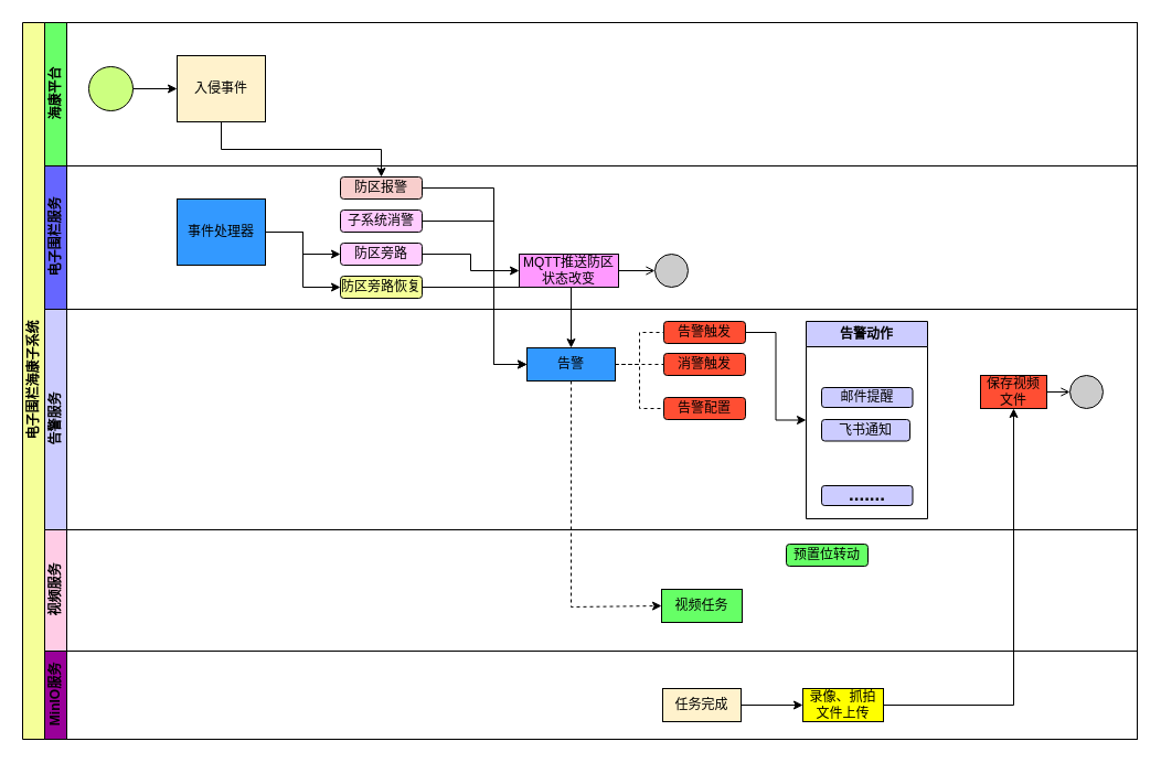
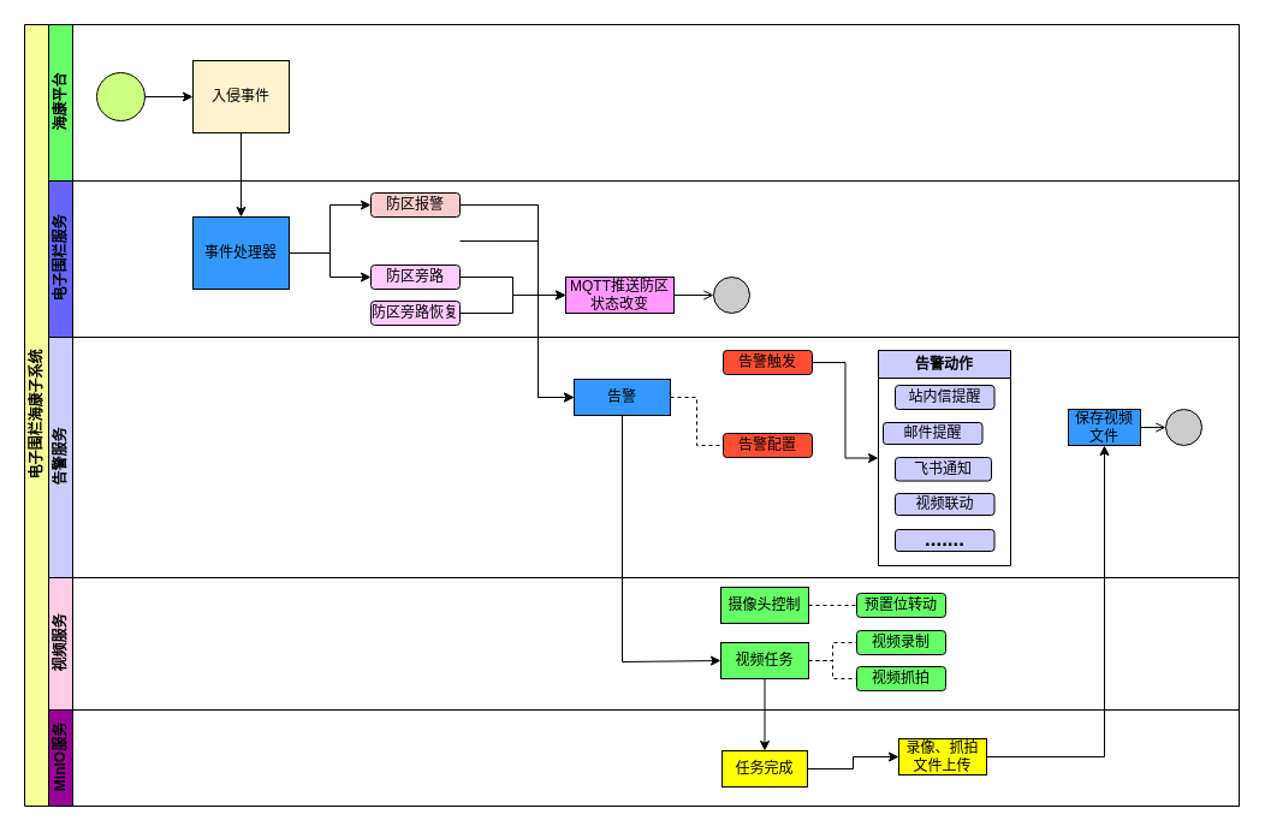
- <mxCell id="48" style="edgeStyle=orthogonalEdgeStyle;rounded=0;orthogonalLoop=1;jettySize=auto;html=1;exitX=0.5;exitY=1;exitDx=0;exitDy=0;" edge="1" parent="2" source="6" target="12"><mxGeometry relative="1" as="geometry" /></mxCell>
+ <mxCell id="48" style="edgeStyle=orthogonalEdgeStyle;rounded=0;orthogonalLoop=1;jettySize=auto;html=1;exitX=0.5;exitY=1;exitDx=0;exitDy=0;entryX=0.5;entryY=0;entryDx=0;entryDy=0;" edge="1" parent="2" source="6" target="11"><mxGeometry relative="1" as="geometry" /></mxCell>
+ <mxCell id="8" value="" style="edgeStyle=orthogonalEdgeStyle;rounded=0;orthogonalLoop=1;jettySize=auto;html=1;endArrow=classic;endFill=1;entryX=0;entryY=0.5;entryDx=0;entryDy=0;" parent="7" source="11" target="12" edge="1"><mxGeometry relative="1" as="geometry"><mxPoint x="260" y="60" as="targetPoint" /></mxGeometry></mxCell>
- <mxCell id="13" value="子系统消警" style="rounded=1;whiteSpace=wrap;html=1;fillColor=#FFCCFF;" vertex="1" parent="7"><mxGeometry x="268" y="40" width="74" height="20" as="geometry" /></mxCell>
- <mxCell id="10" style="edgeStyle=orthogonalEdgeStyle;rounded=0;orthogonalLoop=1;jettySize=auto;html=1;entryX=0;entryY=0.5;entryDx=0;entryDy=0;" edge="1" parent="7" source="11" target="17"><mxGeometry relative="1" as="geometry" /></mxCell>
- <mxCell id="17" value="防区旁路恢复" style="rounded=1;whiteSpace=wrap;html=1;fillColor=#f5ff99;" vertex="1" parent="7"><mxGeometry x="268" y="100" width="74" height="20" as="geometry" /></mxCell>
+ <mxCell id="17" value="防区旁路恢复" style="rounded=1;whiteSpace=wrap;html=1;fillColor=#FFCCFF;" vertex="1" parent="7"><mxGeometry x="268" y="100" width="74" height="20" as="geometry" /></mxCell>
- <mxCell id="16" style="edgeStyle=orthogonalEdgeStyle;rounded=0;orthogonalLoop=1;jettySize=auto;html=1;exitX=1;exitY=0.5;exitDx=0;exitDy=0;" edge="1" parent="7" source="17" target="25"><mxGeometry relative="1" as="geometry" /></mxCell>
+ <mxCell id="16" style="edgeStyle=orthogonalEdgeStyle;rounded=0;orthogonalLoop=1;jettySize=auto;html=1;exitX=1;exitY=0.5;exitDx=0;exitDy=0;entryX=0;entryY=0.5;entryDx=0;entryDy=0;" edge="1" parent="7" source="17" target="18"><mxGeometry relative="1" as="geometry" /></mxCell>
- <mxCell id="22" style="rounded=0;orthogonalLoop=1;jettySize=auto;html=1;entryX=0;entryY=0.5;entryDx=0;entryDy=0;edgeStyle=orthogonalEdgeStyle;endArrow=none;endFill=0;dashed=1;" edge="1" parent="21" source="25" target="27"><mxGeometry relative="1" as="geometry" /></mxCell>
- <mxCell id="23" style="edgeStyle=orthogonalEdgeStyle;rounded=0;orthogonalLoop=1;jettySize=auto;html=1;entryX=0;entryY=0.5;entryDx=0;entryDy=0;endArrow=none;endFill=0;dashed=1;" edge="1" parent="21" source="25" target="28"><mxGeometry relative="1" as="geometry" /></mxCell>
- <mxCell id="28" value="消警触发" style="rounded=1;whiteSpace=wrap;html=1;fillColor=#FF4E33;" vertex="1" parent="21"><mxGeometry x="561" y="40" width="74" height="20" as="geometry" /></mxCell>
+ <mxCell id="34" value="站内信提醒" style="rounded=1;whiteSpace=wrap;html=1;fillColor=#CCCCFF;" vertex="1" parent="33"><mxGeometry x="14" y="29" width="82.5" height="20" as="geometry" /></mxCell>
- <mxCell id="30" value="保存视频文件" style="rounded=0;whiteSpace=wrap;html=1;fillColor=#FF4E33;" vertex="1" parent="21"><mxGeometry x="848" y="60" width="60" height="30" as="geometry" /></mxCell>
+ <mxCell id="30" value="保存视频文件" style="rounded=0;whiteSpace=wrap;html=1;fillColor=#3399ff;" vertex="1" parent="21"><mxGeometry x="848" y="60" width="60" height="30" as="geometry" /></mxCell>
- <mxCell id="35" value="邮件提醒" style="rounded=1;whiteSpace=wrap;html=1;fillColor=#CCCCFF;" vertex="1" parent="33"><mxGeometry x="14" y="60" width="82.5" height="18" as="geometry" /></mxCell>
+ <mxCell id="35" value="邮件提醒" style="rounded=1;whiteSpace=wrap;html=1;fillColor=#CCCCFF;" vertex="1" parent="33"><mxGeometry x="4" y="60" width="82.5" height="18" as="geometry" /></mxCell>
+ <mxCell id="37" value="视频联动" style="rounded=1;whiteSpace=wrap;html=1;fillColor=#CCCCFF;" vertex="1" parent="33"><mxGeometry x="14" y="119" width="82.5" height="18" as="geometry" /></mxCell>
- <mxCell id="51" style="edgeStyle=orthogonalEdgeStyle;rounded=0;orthogonalLoop=1;jettySize=auto;html=1;exitX=0.5;exitY=1;exitDx=0;exitDy=0;entryX=0;entryY=0.5;entryDx=0;entryDy=0;dashed=1;" edge="1" parent="2" source="25" target="44"><mxGeometry relative="1" as="geometry"><Array as="points"><mxPoint x="497" y="530" /><mxPoint x="579" y="530" /></Array></mxGeometry></mxCell>
+ <mxCell id="51" style="edgeStyle=orthogonalEdgeStyle;rounded=0;orthogonalLoop=1;jettySize=auto;html=1;exitX=0.5;exitY=1;exitDx=0;exitDy=0;entryX=0;entryY=0.5;entryDx=0;entryDy=0;" edge="1" parent="2" source="25" target="44"><mxGeometry relative="1" as="geometry"><Array as="points"><mxPoint x="497" y="530" /><mxPoint x="579" y="530" /></Array></mxGeometry></mxCell>
+ <mxCell id="41" value="摄像头控制" style="rounded=0;whiteSpace=wrap;html=1;fontFamily=Helvetica;fontSize=12;fontColor=#000000;align=center;fillColor=#66FF66;" vertex="1" parent="39"><mxGeometry x="559" y="8" width="73" height="30" as="geometry" /></mxCell>
+ <mxCell id="40" style="edgeStyle=orthogonalEdgeStyle;rounded=0;orthogonalLoop=1;jettySize=auto;html=1;exitX=1;exitY=0.5;exitDx=0;exitDy=0;entryX=0;entryY=0.5;entryDx=0;entryDy=0;dashed=1;endArrow=none;endFill=0;" edge="1" parent="39" source="41" target="45"><mxGeometry relative="1" as="geometry" /></mxCell>
+ <mxCell id="42" style="edgeStyle=orthogonalEdgeStyle;rounded=0;orthogonalLoop=1;jettySize=auto;html=1;exitX=1;exitY=0.5;exitDx=0;exitDy=0;entryX=0;entryY=0.5;entryDx=0;entryDy=0;endArrow=none;endFill=0;dashed=1;" edge="1" parent="39" source="44" target="46"><mxGeometry relative="1" as="geometry" /></mxCell>
+ <mxCell id="46" value="视频录制" style="rounded=1;whiteSpace=wrap;html=1;fillColor=#66FF66;" vertex="1" parent="39"><mxGeometry x="672" y="44" width="74" height="20" as="geometry" /></mxCell>
+ <mxCell id="43" style="edgeStyle=orthogonalEdgeStyle;rounded=0;orthogonalLoop=1;jettySize=auto;html=1;endArrow=none;endFill=0;dashed=1;" edge="1" parent="39" source="44" target="47"><mxGeometry relative="1" as="geometry" /></mxCell>
+ <mxCell id="47" value="视频抓拍" style="rounded=1;whiteSpace=wrap;html=1;fillColor=#66FF66;" vertex="1" parent="39"><mxGeometry x="672" y="74" width="74" height="20" as="geometry" /></mxCell>
+ <mxCell id="52" style="edgeStyle=orthogonalEdgeStyle;rounded=0;orthogonalLoop=1;jettySize=auto;html=1;entryX=0.5;entryY=0;entryDx=0;entryDy=0;" edge="1" parent="2" source="44" target="56"><mxGeometry relative="1" as="geometry" /></mxCell>
- <mxCell id="56" value="任务完成" style="rounded=0;whiteSpace=wrap;html=1;fillColor=#fff2cc;" vertex="1" parent="53"><mxGeometry x="560" y="34" width="71" height="30" as="geometry" /></mxCell>
+ <mxCell id="56" value="任务完成" style="rounded=0;whiteSpace=wrap;html=1;fillColor=#FFFF00;" vertex="1" parent="53"><mxGeometry x="560" y="34" width="71" height="30" as="geometry" /></mxCell>
- <mxCell id="54" value="录像、抓拍文件上传" style="rounded=0;whiteSpace=wrap;html=1;fillColor=#FFFF00;" vertex="1" parent="53"><mxGeometry x="687" y="34" width="73" height="30" as="geometry" /></mxCell>
+ <mxCell id="54" value="录像、抓拍文件上传" style="rounded=0;whiteSpace=wrap;html=1;fillColor=#FFFF00;" vertex="1" parent="53"><mxGeometry x="707" y="24" width="73" height="30" as="geometry" /></mxCell>
